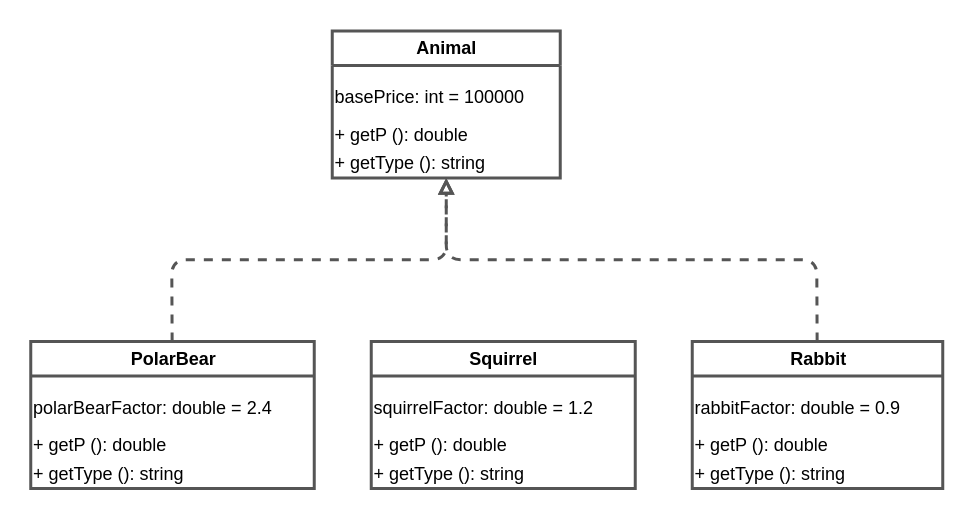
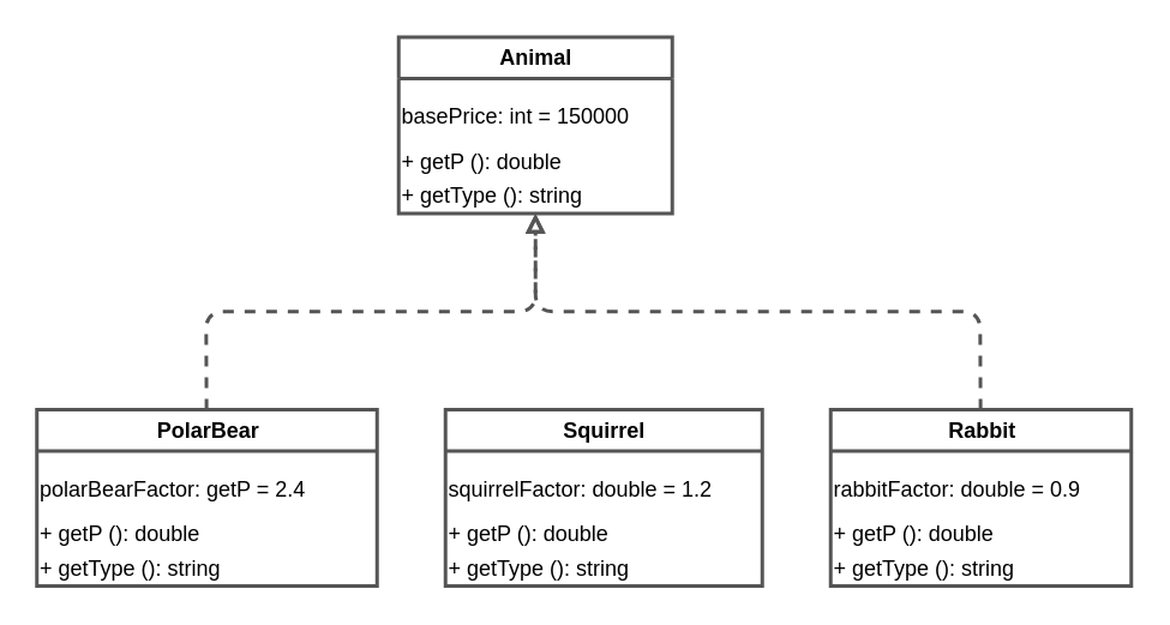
- <mxCell id="13" parent="12" value=" basePrice: int = 100000" style="text;portConstraint=eastwest;overflow=hidden;rotatable=0;" vertex="1"><mxGeometry y="30.826" width="146" height="19" as="geometry" /></mxCell>
+ <mxCell id="13" parent="12" value=" basePrice: int = 150000" style="text;portConstraint=eastwest;overflow=hidden;rotatable=0;" vertex="1"><mxGeometry y="30.826" width="146" height="19" as="geometry" /></mxCell>
- <mxCell id="17" parent="16" value=" polarBearFactor: double = 2.4" style="text;portConstraint=eastwest;overflow=hidden;rotatable=0;" vertex="1"><mxGeometry y="30.826" width="183" height="19" as="geometry" /></mxCell>
+ <mxCell id="17" parent="16" value=" polarBearFactor: getP = 2.4" style="text;portConstraint=eastwest;overflow=hidden;rotatable=0;" vertex="1"><mxGeometry y="30.826" width="183" height="19" as="geometry" /></mxCell>
